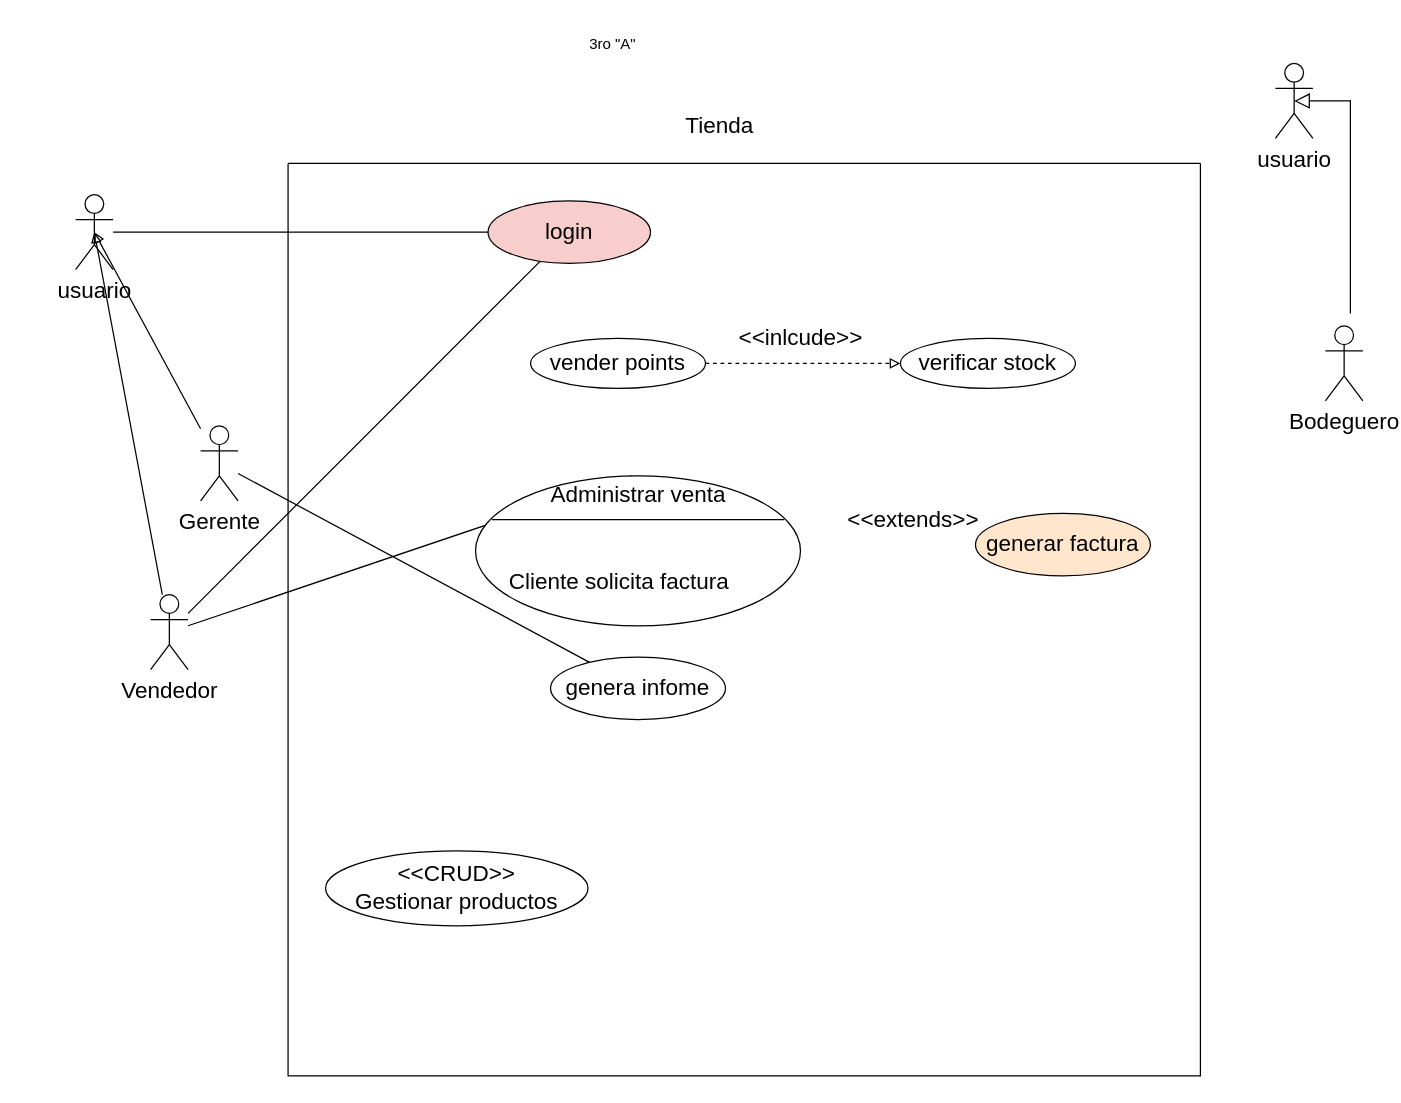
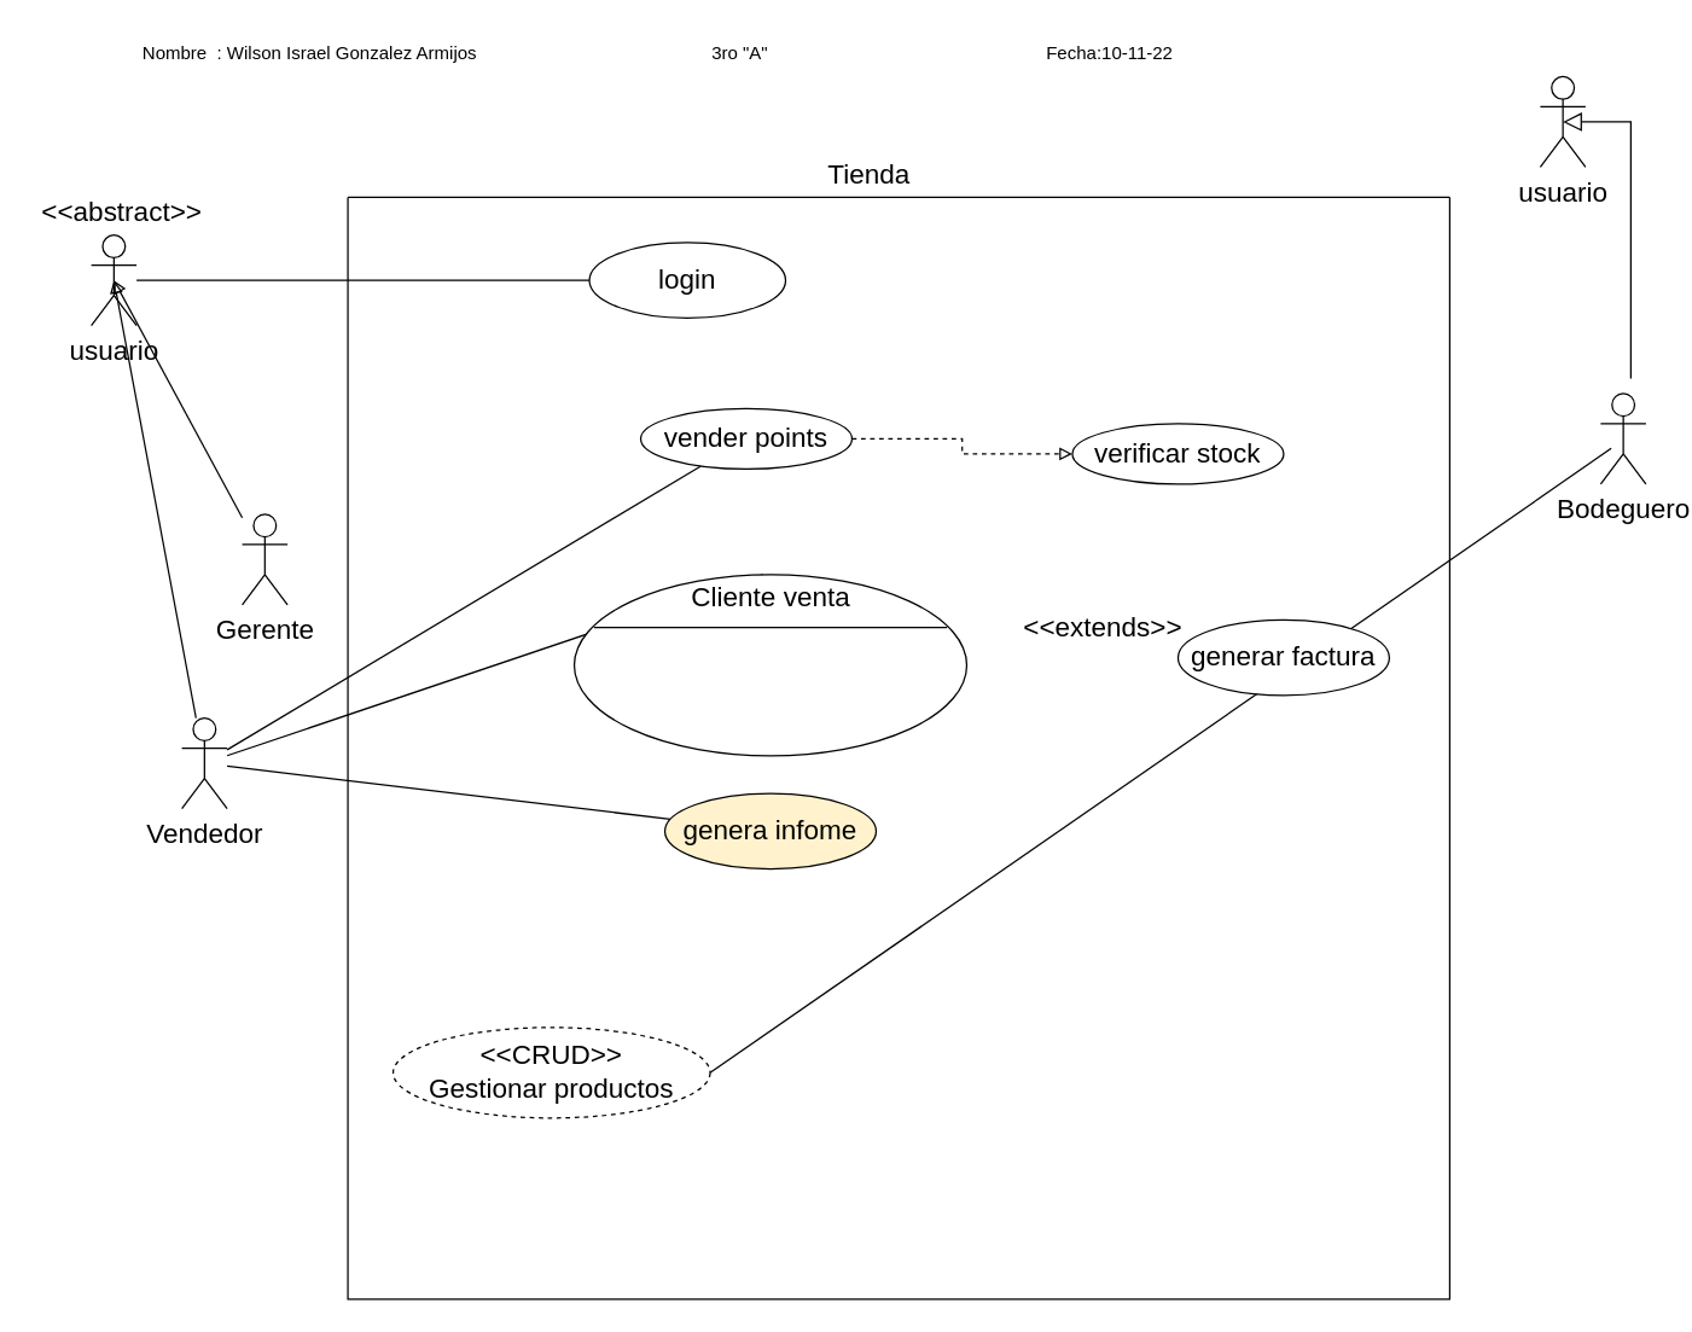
+ <mxCell id="32" value="Nombre&amp;nbsp; : Wilson Israel Gonzalez Armijos" style="text;html=1;strokeColor=none;fillColor=none;align=center;verticalAlign=middle;whiteSpace=wrap;rounded=0;" vertex="1" parent="1"><mxGeometry x="70" y="20" width="270" height="30" as="geometry" /></mxCell>
+ <mxCell id="34" value="Fecha:10-11-22" style="text;html=1;strokeColor=none;fillColor=none;align=center;verticalAlign=middle;whiteSpace=wrap;rounded=0;" vertex="1" parent="1"><mxGeometry x="650" y="20" width="170" height="30" as="geometry" /></mxCell>
- <mxCell id="31" value="Tienda" style="text;html=1;align=center;verticalAlign=middle;resizable=0;points=[];autosize=1;strokeColor=none;fillColor=none;fontSize=18;" parent="1" vertex="1"><mxGeometry x="540" y="85" width="70" height="30" as="geometry" /></mxCell>
+ <mxCell id="31" value="Tienda" style="text;html=1;align=center;verticalAlign=middle;resizable=0;points=[];autosize=1;strokeColor=none;fillColor=none;fontSize=18;" parent="1" vertex="1"><mxGeometry x="540" y="100" width="70" height="30" as="geometry" /></mxCell>
+ <mxCell id="26" value="&amp;lt;&amp;lt;abstract&amp;gt;&amp;gt;" style="text;html=1;align=center;verticalAlign=middle;resizable=0;points=[];autosize=1;strokeColor=none;fillColor=none;fontSize=18;" parent="1" vertex="1"><mxGeometry x="20" y="125" width="120" height="30" as="geometry" /></mxCell>
- <mxCell id="25" value="login" style="ellipse;whiteSpace=wrap;html=1;fontSize=18;fillColor=#f8cecc;" parent="1" vertex="1"><mxGeometry x="390" y="160" width="130" height="50" as="geometry" /></mxCell>
+ <mxCell id="25" value="login" style="ellipse;whiteSpace=wrap;html=1;fontSize=18;" parent="1" vertex="1"><mxGeometry x="390" y="160" width="130" height="50" as="geometry" /></mxCell>
- <mxCell id="17" value="&amp;lt;&amp;lt;inlcude&amp;gt;&amp;gt;" style="text;html=1;align=center;verticalAlign=middle;resizable=0;points=[];autosize=1;strokeColor=none;fillColor=none;fontSize=18;" parent="1" vertex="1"><mxGeometry x="585" y="255" width="110" height="30" as="geometry" /></mxCell>
- <mxCell id="15" value="verificar stock" style="ellipse;whiteSpace=wrap;html=1;fontSize=18;" parent="1" vertex="1"><mxGeometry x="720" y="270" width="140" height="40" as="geometry" /></mxCell>
+ <mxCell id="15" value="verificar stock" style="ellipse;whiteSpace=wrap;html=1;fontSize=18;" parent="1" vertex="1"><mxGeometry x="710" y="280" width="140" height="40" as="geometry" /></mxCell>
- <mxCell id="5" style="rounded=0;orthogonalLoop=1;jettySize=auto;html=1;fontSize=18;startArrow=none;startFill=0;endArrow=none;endFill=0;" parent="1" source="9" target="25" edge="1"><mxGeometry relative="1" as="geometry" /></mxCell>
+ <mxCell id="5" style="rounded=0;orthogonalLoop=1;jettySize=auto;html=1;fontSize=18;startArrow=none;startFill=0;endArrow=none;endFill=0;" parent="1" source="9" target="14" edge="1"><mxGeometry relative="1" as="geometry" /></mxCell>
- <mxCell id="19" value="Administrar venta" style="html=1;strokeColor=none;fillColor=none;align=center;verticalAlign=middle;rotatable=0;fontSize=18;" parent="18" vertex="1"><mxGeometry width="260" height="30" as="geometry" /></mxCell>
+ <mxCell id="19" value="Cliente venta" style="html=1;strokeColor=none;fillColor=none;align=center;verticalAlign=middle;rotatable=0;fontSize=18;" parent="18" vertex="1"><mxGeometry width="260" height="30" as="geometry" /></mxCell>
- <mxCell id="30" value="generar factura" style="ellipse;whiteSpace=wrap;html=1;fontSize=18;fillColor=#ffe6cc;" parent="28" vertex="1"><mxGeometry x="550" y="280" width="140" height="50" as="geometry" /></mxCell>
+ <mxCell id="30" value="generar factura" style="ellipse;whiteSpace=wrap;html=1;fontSize=18;" parent="28" vertex="1"><mxGeometry x="550" y="280" width="140" height="50" as="geometry" /></mxCell>
- <mxCell id="2" style="rounded=0;orthogonalLoop=1;jettySize=auto;html=1;fontSize=18;startArrow=none;startFill=0;endArrow=none;endFill=0;" parent="1" source="4" target="29" edge="1"><mxGeometry relative="1" as="geometry" /></mxCell>
- <mxCell id="21" value="Cliente solicita factura" style="text;html=1;align=left;verticalAlign=middle;rotatable=0;spacingLeft=25;fontSize=18;" parent="18" vertex="1"><mxGeometry y="70" width="260" height="30" as="geometry" /></mxCell>
+ <mxCell id="7" style="rounded=0;orthogonalLoop=1;jettySize=auto;html=1;fontSize=18;startArrow=none;startFill=0;endArrow=none;endFill=0;" parent="1" source="9" target="29" edge="1"><mxGeometry relative="1" as="geometry" /></mxCell>
- <mxCell id="29" value="genera infome" style="ellipse;whiteSpace=wrap;html=1;fontSize=18;" parent="28" vertex="1"><mxGeometry x="210" y="395" width="140" height="50" as="geometry" /></mxCell>
+ <mxCell id="29" value="genera infome" style="ellipse;whiteSpace=wrap;html=1;fontSize=18;fillColor=#fff2cc;" parent="28" vertex="1"><mxGeometry x="210" y="395" width="140" height="50" as="geometry" /></mxCell>
+ <mxCell id="10" style="rounded=0;orthogonalLoop=1;jettySize=auto;html=1;entryX=1;entryY=0.5;entryDx=0;entryDy=0;fontSize=18;startArrow=none;startFill=0;endArrow=none;endFill=0;exitX=0.233;exitY=0.606;exitDx=0;exitDy=0;exitPerimeter=0;" parent="1" source="12" target="16" edge="1"><mxGeometry relative="1" as="geometry"><mxPoint x="1040" y="360" as="sourcePoint" /></mxGeometry></mxCell>
- <mxCell id="16" value="&amp;lt;&amp;lt;CRUD&amp;gt;&amp;gt;&lt;br&gt;Gestionar productos" style="ellipse;whiteSpace=wrap;html=1;fontSize=18;" parent="1" vertex="1"><mxGeometry x="260" y="680" width="210" height="60" as="geometry" /></mxCell>
+ <mxCell id="16" value="&amp;lt;&amp;lt;CRUD&amp;gt;&amp;gt;&lt;br&gt;Gestionar productos" style="ellipse;whiteSpace=wrap;html=1;fontSize=18;dashed=1;" parent="1" vertex="1"><mxGeometry x="260" y="680" width="210" height="60" as="geometry" /></mxCell>
